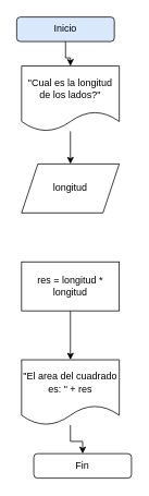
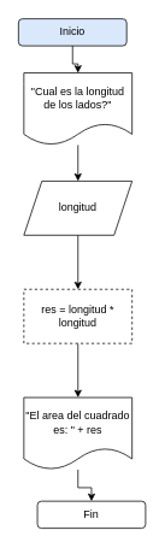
+ <mxCell id="6" style="edgeStyle=orthogonalEdgeStyle;rounded=0;orthogonalLoop=1;jettySize=auto;html=1;entryX=0.5;entryY=0;entryDx=0;entryDy=0;" edge="1" parent="1" source="7" target="9"><mxGeometry relative="1" as="geometry" /></mxCell>
- <mxCell id="9" value="res = longitud * longitud" style="rounded=0;whiteSpace=wrap;html=1;" vertex="1" parent="1"><mxGeometry x="26" y="320" width="120" height="60" as="geometry" /></mxCell>
+ <mxCell id="9" value="res = longitud * longitud" style="rounded=0;whiteSpace=wrap;html=1;dashed=1;" vertex="1" parent="1"><mxGeometry x="26" y="320" width="120" height="60" as="geometry" /></mxCell>
